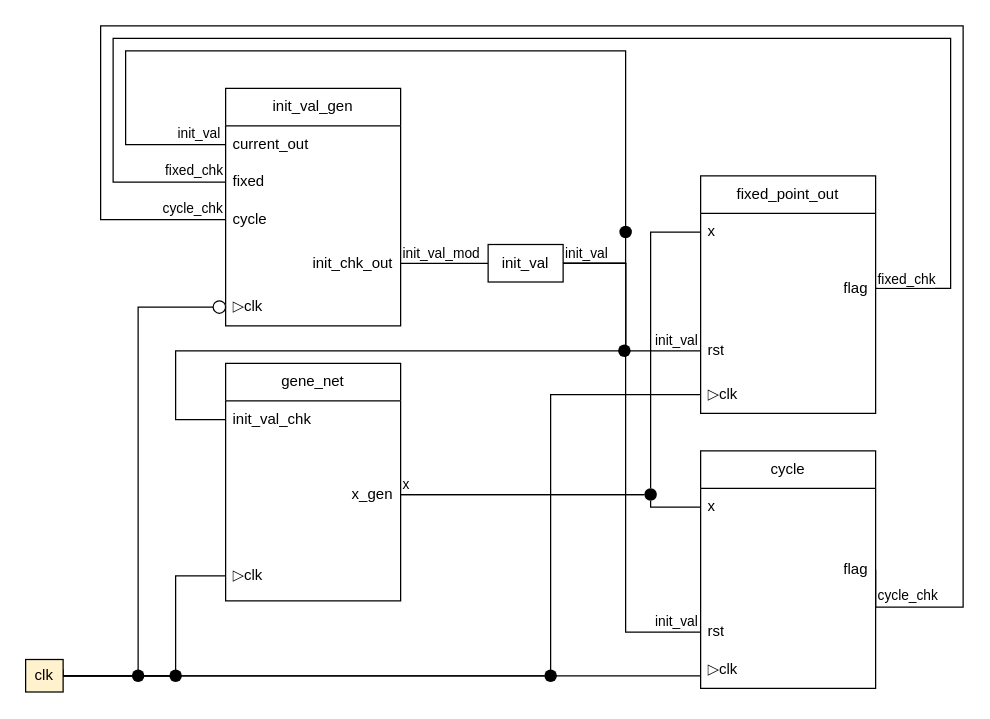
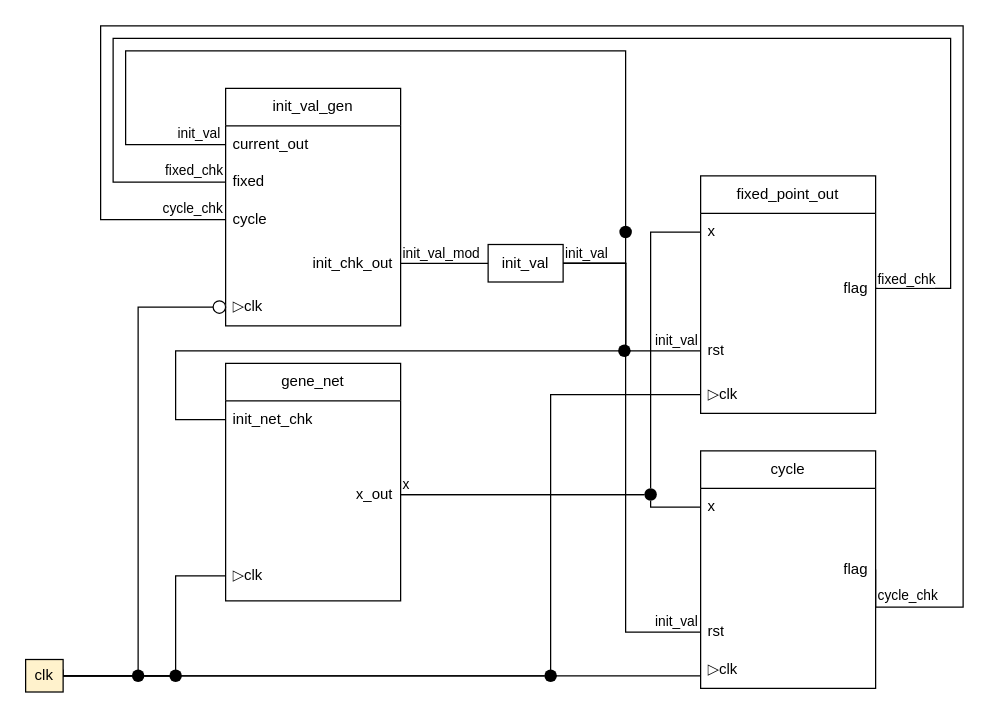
- <mxCell id="3" value="init_val_chk" style="text;strokeColor=none;fillColor=none;align=left;verticalAlign=middle;spacingLeft=4;spacingRight=4;overflow=hidden;points=[[0,0.5],[1,0.5]];portConstraint=eastwest;rotatable=0;whiteSpace=wrap;html=1;" parent="2" vertex="1"><mxGeometry y="30" width="140" height="30" as="geometry" /></mxCell>
+ <mxCell id="3" value="init_net_chk" style="text;strokeColor=none;fillColor=none;align=left;verticalAlign=middle;spacingLeft=4;spacingRight=4;overflow=hidden;points=[[0,0.5],[1,0.5]];portConstraint=eastwest;rotatable=0;whiteSpace=wrap;html=1;" parent="2" vertex="1"><mxGeometry y="30" width="140" height="30" as="geometry" /></mxCell>
- <mxCell id="4" value="x_gen" style="text;strokeColor=none;fillColor=none;align=right;verticalAlign=middle;spacingLeft=4;spacingRight=4;overflow=hidden;points=[[0,0.5],[1,0.5]];portConstraint=eastwest;rotatable=0;whiteSpace=wrap;html=1;" parent="2" vertex="1"><mxGeometry y="60" width="140" height="90" as="geometry" /></mxCell>
+ <mxCell id="4" value="x_out" style="text;strokeColor=none;fillColor=none;align=right;verticalAlign=middle;spacingLeft=4;spacingRight=4;overflow=hidden;points=[[0,0.5],[1,0.5]];portConstraint=eastwest;rotatable=0;whiteSpace=wrap;html=1;" parent="2" vertex="1"><mxGeometry y="60" width="140" height="90" as="geometry" /></mxCell>
